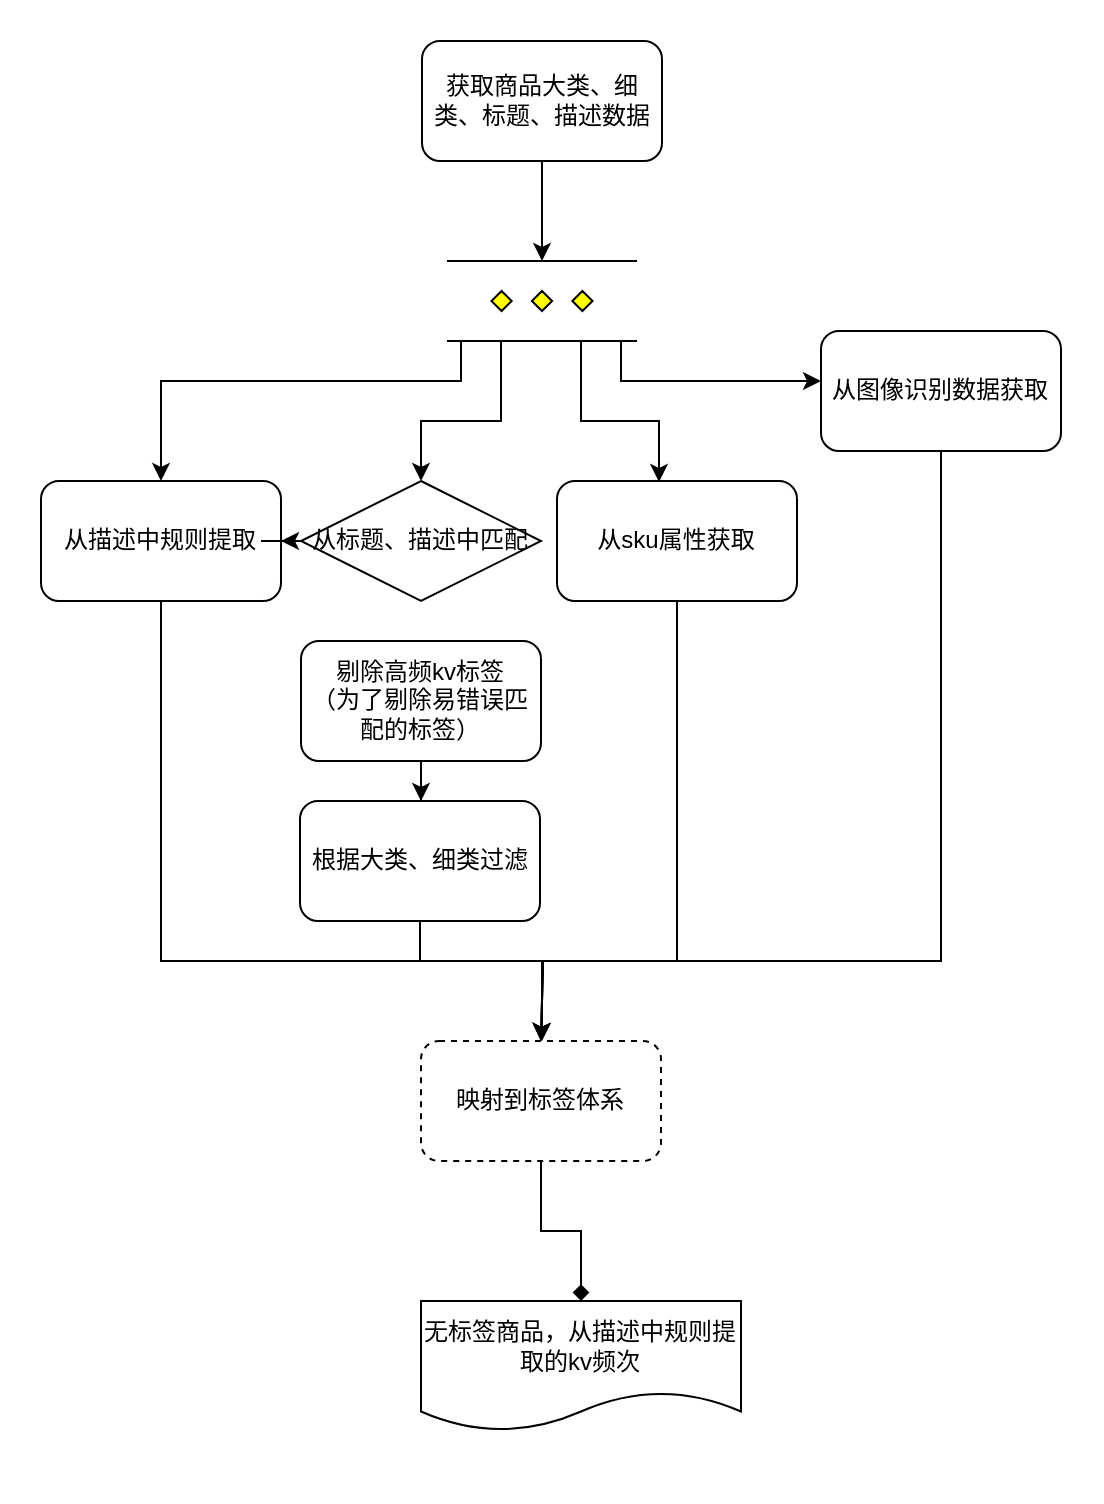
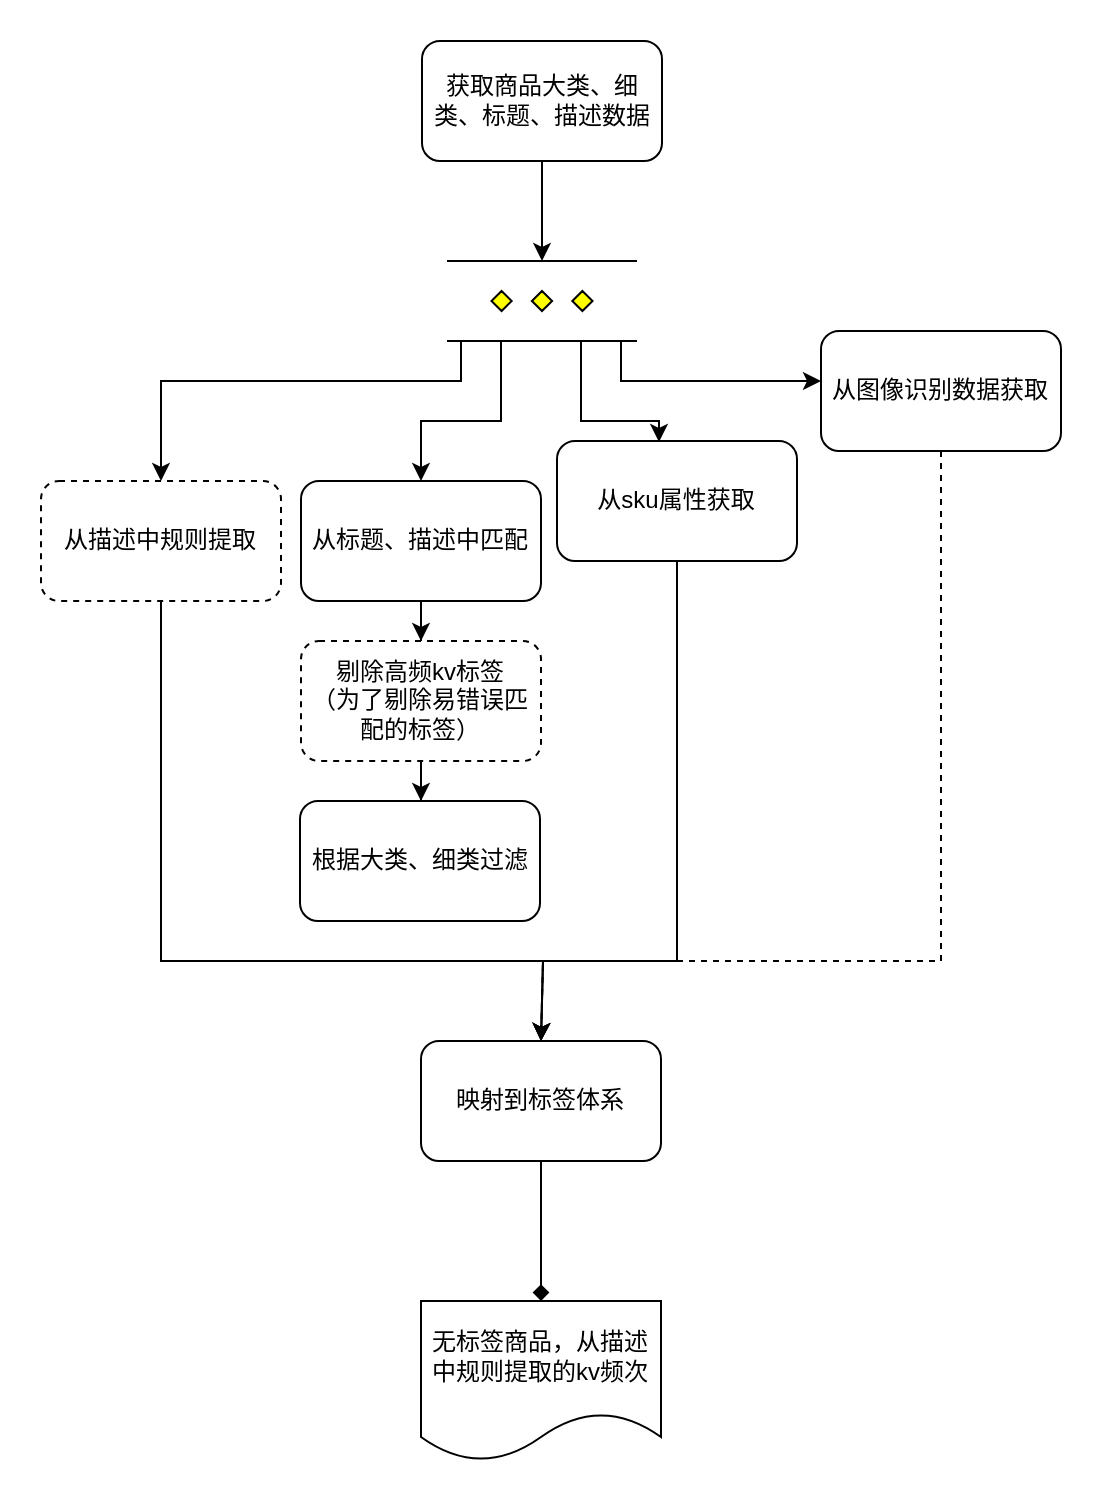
- <mxCell id="9" value="从描述中规则提取" style="rounded=1;whiteSpace=wrap;html=1;verticalAlign=middle;" vertex="1" parent="1"><mxGeometry x="20" y="240" width="120" height="60" as="geometry" /></mxCell>
+ <mxCell id="9" value="从描述中规则提取" style="rounded=1;whiteSpace=wrap;html=1;verticalAlign=middle;dashed=1;" vertex="1" parent="1"><mxGeometry x="20" y="240" width="120" height="60" as="geometry" /></mxCell>
- <mxCell id="10" value="" style="edgeStyle=orthogonalEdgeStyle;rounded=0;orthogonalLoop=1;jettySize=auto;html=1;" edge="1" parent="1" source="11" target="9"><mxGeometry relative="1" as="geometry" /></mxCell>
+ <mxCell id="10" value="" style="edgeStyle=orthogonalEdgeStyle;rounded=0;orthogonalLoop=1;jettySize=auto;html=1;" edge="1" parent="1" source="11" target="18"><mxGeometry relative="1" as="geometry" /></mxCell>
- <mxCell id="11" value="从标题、描述中匹配" style="rhombus;whiteSpace=wrap;html=1;verticalAlign=middle;" vertex="1" parent="1"><mxGeometry x="150" y="240" width="120" height="60" as="geometry" /></mxCell>
+ <mxCell id="11" value="从标题、描述中匹配" style="rounded=1;whiteSpace=wrap;html=1;verticalAlign=middle;" vertex="1" parent="1"><mxGeometry x="150" y="240" width="120" height="60" as="geometry" /></mxCell>
- <mxCell id="13" value="从sku属性获取" style="rounded=1;whiteSpace=wrap;html=1;verticalAlign=middle;" vertex="1" parent="1"><mxGeometry x="278" y="240" width="120" height="60" as="geometry" /></mxCell>
+ <mxCell id="13" value="从sku属性获取" style="rounded=1;whiteSpace=wrap;html=1;verticalAlign=middle;" vertex="1" parent="1"><mxGeometry x="278" y="220" width="120" height="60" as="geometry" /></mxCell>
- <mxCell id="18" value="剔除高频kv标签&lt;br&gt;（为了剔除易错误匹配的标签）" style="whiteSpace=wrap;html=1;verticalAlign=middle;rounded=1;" vertex="1" parent="1"><mxGeometry x="150" y="320" width="120" height="60" as="geometry" /></mxCell>
+ <mxCell id="18" value="剔除高频kv标签&lt;br&gt;（为了剔除易错误匹配的标签）" style="whiteSpace=wrap;html=1;verticalAlign=middle;rounded=1;dashed=1;" vertex="1" parent="1"><mxGeometry x="150" y="320" width="120" height="60" as="geometry" /></mxCell>
- <mxCell id="14" style="edgeStyle=orthogonalEdgeStyle;rounded=0;orthogonalLoop=1;jettySize=auto;html=1;entryX=0.5;entryY=0;entryDx=0;entryDy=0;" edge="1" parent="1" source="15" target="20"><mxGeometry relative="1" as="geometry"><mxPoint x="360" y="480" as="targetPoint" /><Array as="points"><mxPoint x="470" y="480" /><mxPoint x="271" y="480" /></Array></mxGeometry></mxCell>
+ <mxCell id="14" style="edgeStyle=orthogonalEdgeStyle;rounded=0;orthogonalLoop=1;jettySize=auto;html=1;entryX=0.5;entryY=0;entryDx=0;entryDy=0;dashed=1;" edge="1" parent="1" source="15" target="20"><mxGeometry relative="1" as="geometry"><mxPoint x="360" y="480" as="targetPoint" /><Array as="points"><mxPoint x="470" y="480" /><mxPoint x="271" y="480" /></Array></mxGeometry></mxCell>
- <mxCell id="16" value="" style="edgeStyle=orthogonalEdgeStyle;rounded=0;orthogonalLoop=1;jettySize=auto;html=1;verticalAlign=middle;startArrow=none;" edge="1" parent="1" source="21" target="20"><mxGeometry relative="1" as="geometry"><Array as="points"><mxPoint x="209.5" y="480" /><mxPoint x="270.5" y="480" /></Array></mxGeometry></mxCell>
- <mxCell id="20" value="映射到标签体系" style="whiteSpace=wrap;html=1;verticalAlign=middle;rounded=1;dashed=1;" vertex="1" parent="1"><mxGeometry x="210" y="520" width="120" height="60" as="geometry" /></mxCell>
+ <mxCell id="20" value="映射到标签体系" style="whiteSpace=wrap;html=1;verticalAlign=middle;rounded=1;" vertex="1" parent="1"><mxGeometry x="210" y="520" width="120" height="60" as="geometry" /></mxCell>
- <mxCell id="23" value="无标签商品，从描述中规则提取的kv频次" style="shape=document;whiteSpace=wrap;html=1;boundedLbl=1;rounded=1;" vertex="1" parent="1"><mxGeometry x="210" y="650" width="160" height="65" as="geometry" /></mxCell>
+ <mxCell id="23" value="无标签商品，从描述中规则提取的kv频次" style="shape=document;whiteSpace=wrap;html=1;boundedLbl=1;rounded=1;" vertex="1" parent="1"><mxGeometry x="210" y="650" width="120" height="80" as="geometry" /></mxCell>
